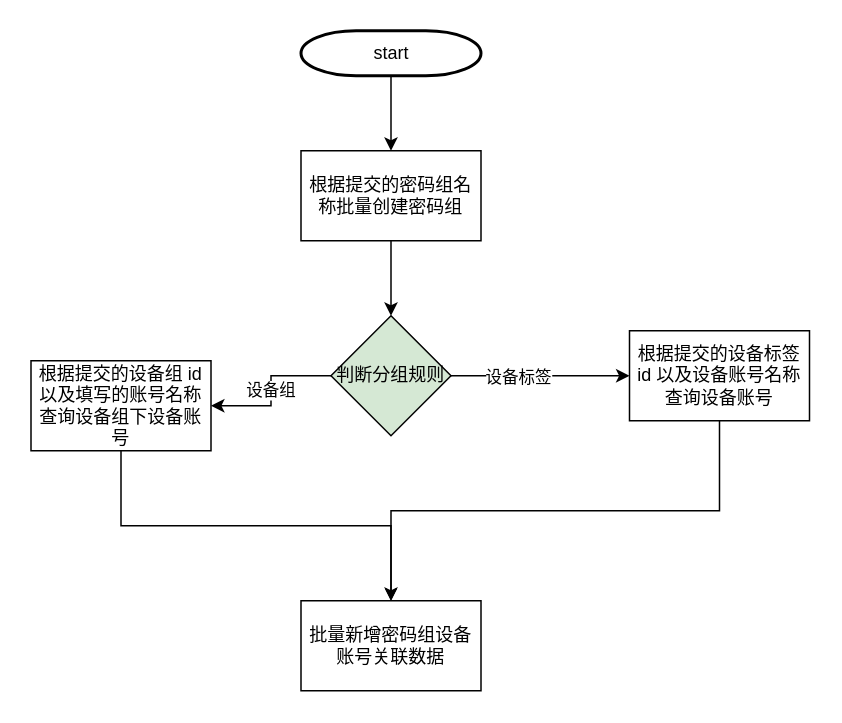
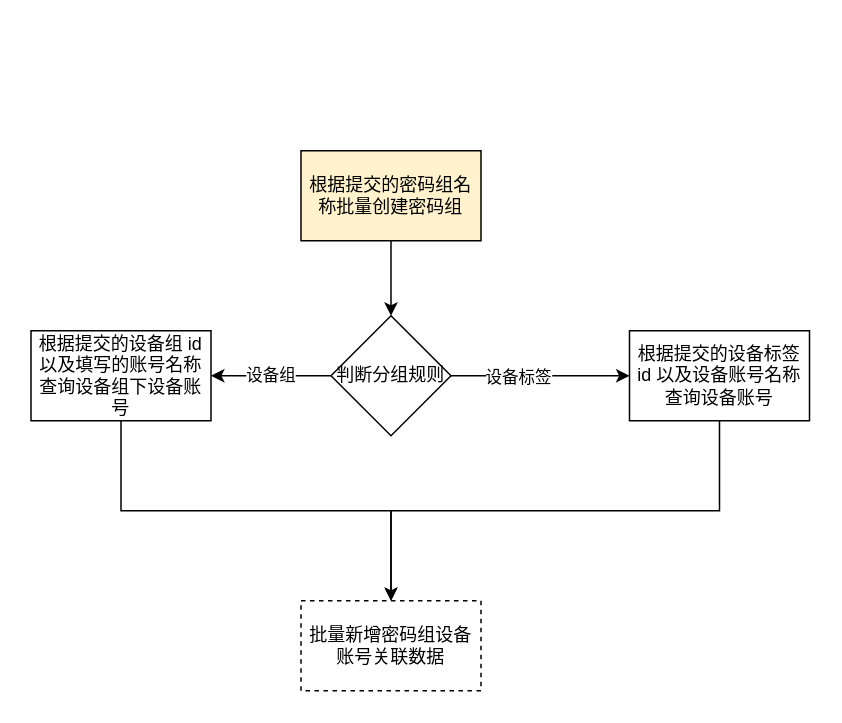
- <mxCell id="3" value="start" style="shape=mxgraph.flowchart.terminator;strokeWidth=2;gradientColor=none;gradientDirection=north;fontStyle=0;html=1;" parent="1" vertex="1"><mxGeometry x="200" y="20" width="120" height="30" as="geometry" /></mxCell>
- <mxCell id="2" value="" style="edgeStyle=orthogonalEdgeStyle;rounded=0;orthogonalLoop=1;jettySize=auto;html=1;" edge="1" parent="1" source="3" target="9"><mxGeometry relative="1" as="geometry" /></mxCell>
- <mxCell id="9" value="根据提交的密码组名称批量创建密码组" style="whiteSpace=wrap;html=1;" vertex="1" parent="1"><mxGeometry x="200" y="100" width="120" height="60" as="geometry" /></mxCell>
+ <mxCell id="9" value="根据提交的密码组名称批量创建密码组" style="whiteSpace=wrap;html=1;fillColor=#fff2cc;" vertex="1" parent="1"><mxGeometry x="200" y="100" width="120" height="60" as="geometry" /></mxCell>
- <mxCell id="7" value="判断分组规则" style="rhombus;whiteSpace=wrap;html=1;fillColor=#d5e8d4;" vertex="1" parent="1"><mxGeometry x="220" y="210" width="80" height="80" as="geometry" /></mxCell>
+ <mxCell id="7" value="判断分组规则" style="rhombus;whiteSpace=wrap;html=1;" vertex="1" parent="1"><mxGeometry x="220" y="210" width="80" height="80" as="geometry" /></mxCell>
- <mxCell id="11" value="根据提交的设备组 id以及填写的账号名称 查询设备组下设备账号" style="whiteSpace=wrap;html=1;" vertex="1" parent="1"><mxGeometry x="20" y="240" width="120" height="60" as="geometry" /></mxCell>
+ <mxCell id="11" value="根据提交的设备组 id以及填写的账号名称 查询设备组下设备账号" style="whiteSpace=wrap;html=1;" vertex="1" parent="1"><mxGeometry x="20" y="220" width="120" height="60" as="geometry" /></mxCell>
- <mxCell id="12" value="批量新增密码组设备账号关联数据" style="whiteSpace=wrap;html=1;" vertex="1" parent="1"><mxGeometry x="200" y="400" width="120" height="60" as="geometry" /></mxCell>
+ <mxCell id="12" value="批量新增密码组设备账号关联数据" style="whiteSpace=wrap;html=1;dashed=1;" vertex="1" parent="1"><mxGeometry x="200" y="400" width="120" height="60" as="geometry" /></mxCell>
